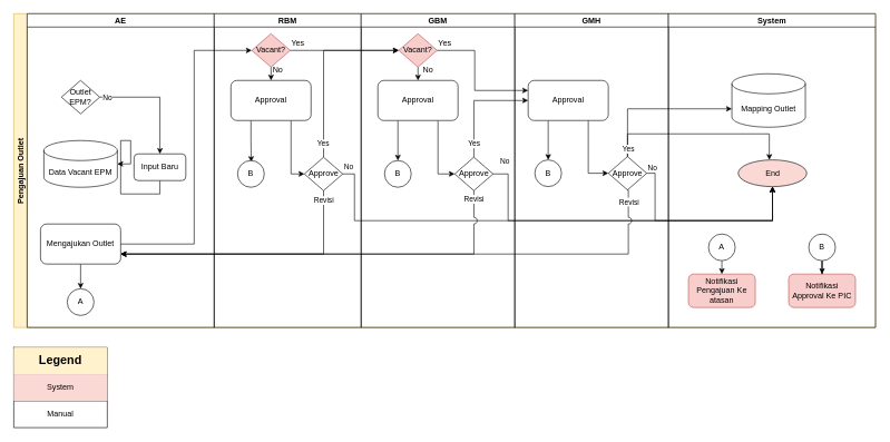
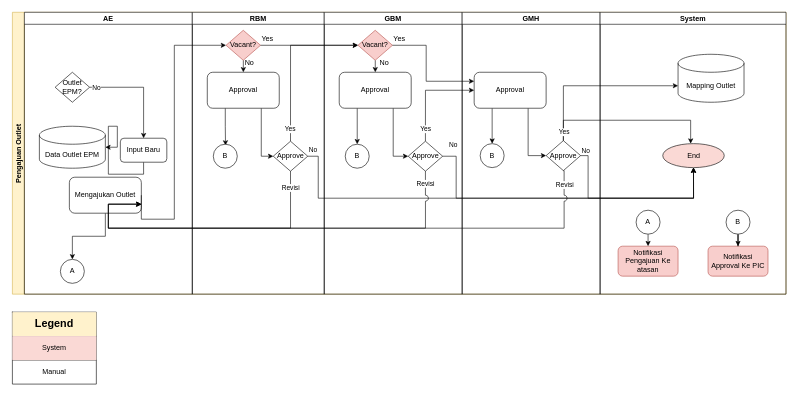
- <mxCell id="47" value="Mapping Outlet" style="shape=cylinder3;whiteSpace=wrap;html=1;boundedLbl=1;backgroundOutline=1;size=15;" vertex="1" parent="40"><mxGeometry x="95" y="90" width="110" height="80" as="geometry" /></mxCell>
+ <mxCell id="47" value="Mapping Outlet" style="shape=cylinder3;whiteSpace=wrap;html=1;boundedLbl=1;backgroundOutline=1;size=15;" vertex="1" parent="40"><mxGeometry x="130" y="70" width="110" height="80" as="geometry" /></mxCell>
- <mxCell id="7" value="Data Vacant EPM" style="shape=cylinder3;whiteSpace=wrap;html=1;boundedLbl=1;backgroundOutline=1;size=15;" vertex="1" parent="3"><mxGeometry x="25" y="190" width="110" height="70" as="geometry" /></mxCell>
+ <mxCell id="7" value="Data Outlet EPM" style="shape=cylinder3;whiteSpace=wrap;html=1;boundedLbl=1;backgroundOutline=1;size=15;" vertex="1" parent="3"><mxGeometry x="25" y="190" width="110" height="70" as="geometry" /></mxCell>
- <mxCell id="5" value="Mengajukan Outlet" style="rounded=1;whiteSpace=wrap;html=1;" vertex="1" parent="3"><mxGeometry x="20" y="315" width="120" height="60" as="geometry" /></mxCell>
+ <mxCell id="5" value="Mengajukan Outlet" style="rounded=1;whiteSpace=wrap;html=1;" vertex="1" parent="3"><mxGeometry x="75" y="275" width="120" height="60" as="geometry" /></mxCell>
